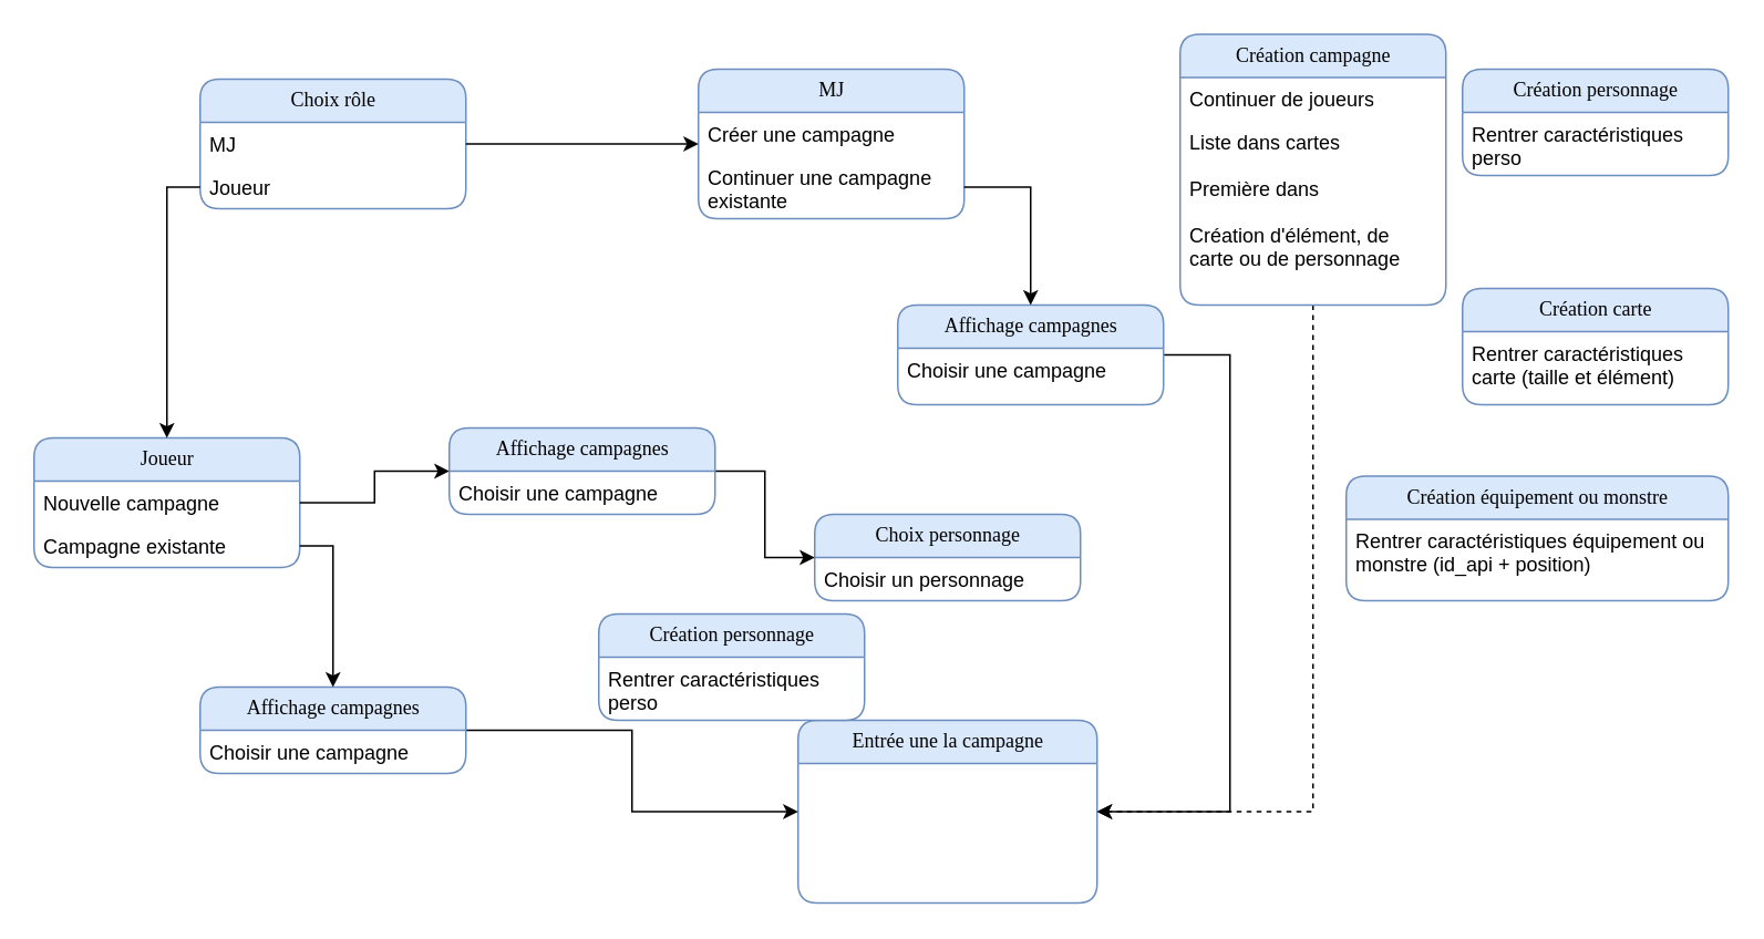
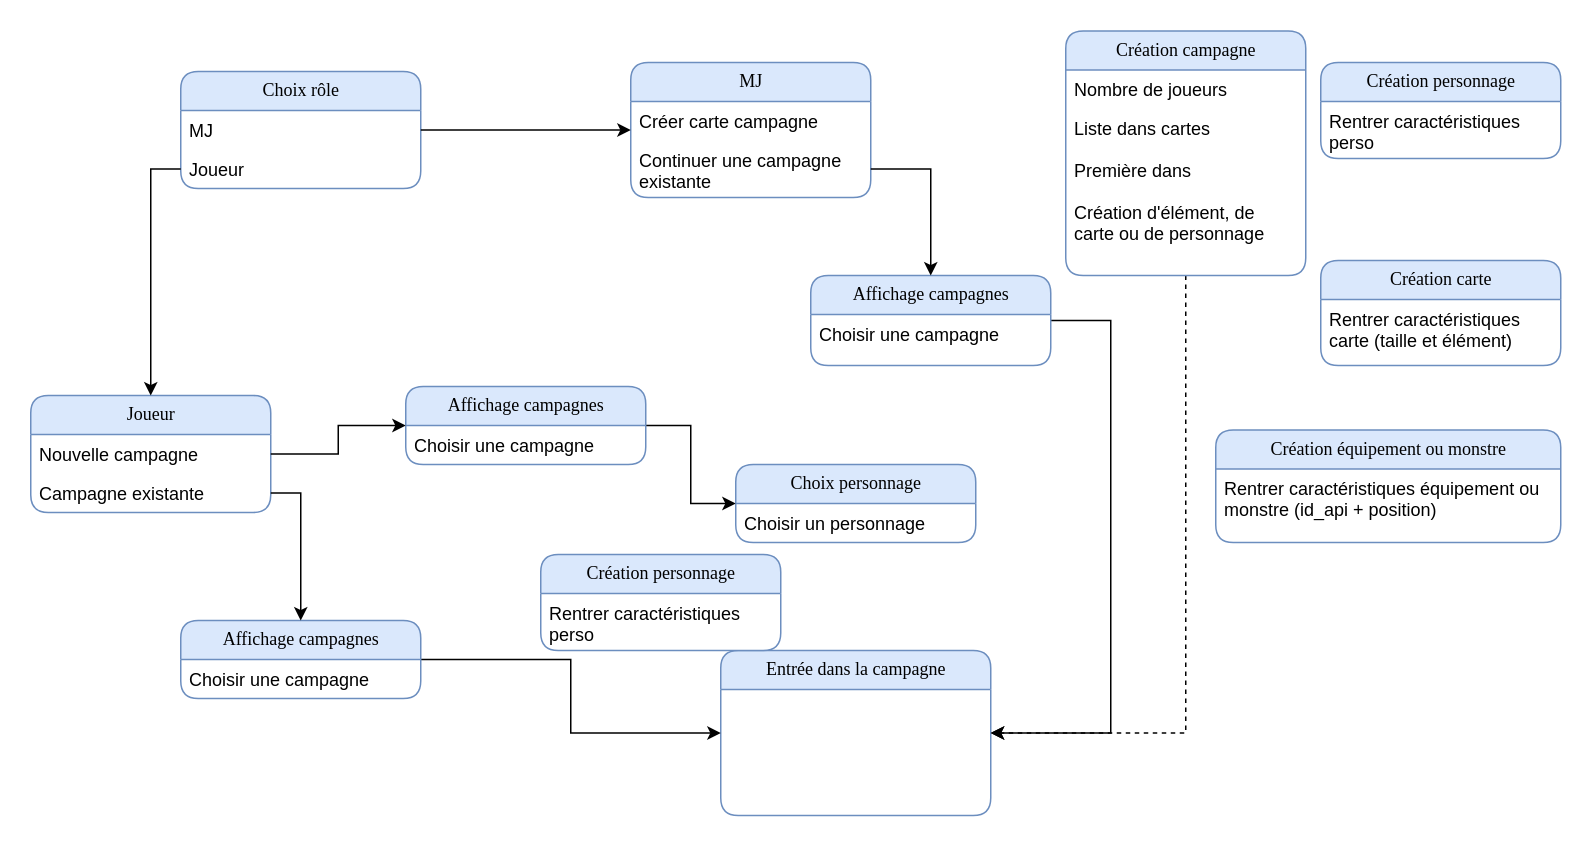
- <mxCell id="21" value="Continuer de joueurs" style="text;html=1;strokeColor=none;fillColor=none;spacingLeft=4;spacingRight=4;whiteSpace=wrap;overflow=hidden;rotatable=0;points=[[0,0.5],[1,0.5]];portConstraint=eastwest;" parent="20" vertex="1"><mxGeometry y="26" width="160" height="26" as="geometry" /></mxCell>
+ <mxCell id="21" value="Nombre de joueurs" style="text;html=1;strokeColor=none;fillColor=none;spacingLeft=4;spacingRight=4;whiteSpace=wrap;overflow=hidden;rotatable=0;points=[[0,0.5],[1,0.5]];portConstraint=eastwest;" parent="20" vertex="1"><mxGeometry y="26" width="160" height="26" as="geometry" /></mxCell>
- <mxCell id="6" value="Créer une campagne" style="text;html=1;strokeColor=none;fillColor=none;spacingLeft=4;spacingRight=4;whiteSpace=wrap;overflow=hidden;rotatable=0;points=[[0,0.5],[1,0.5]];portConstraint=eastwest;" parent="5" vertex="1"><mxGeometry y="26" width="160" height="26" as="geometry" /></mxCell>
+ <mxCell id="6" value="Créer carte campagne" style="text;html=1;strokeColor=none;fillColor=none;spacingLeft=4;spacingRight=4;whiteSpace=wrap;overflow=hidden;rotatable=0;points=[[0,0.5],[1,0.5]];portConstraint=eastwest;" parent="5" vertex="1"><mxGeometry y="26" width="160" height="26" as="geometry" /></mxCell>
- <mxCell id="16" value="Entrée une la campagne" style="swimlane;html=1;fontStyle=0;childLayout=stackLayout;horizontal=1;startSize=26;fillColor=#dae8fc;horizontalStack=0;resizeParent=1;resizeLast=0;collapsible=1;marginBottom=0;swimlaneFillColor=#ffffff;align=center;rounded=1;shadow=0;comic=0;labelBackgroundColor=none;strokeWidth=1;fontFamily=Verdana;fontSize=12;strokeColor=#6c8ebf;" parent="1" vertex="1"><mxGeometry x="480" y="433" width="180" height="110" as="geometry" /></mxCell>
+ <mxCell id="16" value="Entrée dans la campagne" style="swimlane;html=1;fontStyle=0;childLayout=stackLayout;horizontal=1;startSize=26;fillColor=#dae8fc;horizontalStack=0;resizeParent=1;resizeLast=0;collapsible=1;marginBottom=0;swimlaneFillColor=#ffffff;align=center;rounded=1;shadow=0;comic=0;labelBackgroundColor=none;strokeWidth=1;fontFamily=Verdana;fontSize=12;strokeColor=#6c8ebf;" parent="1" vertex="1"><mxGeometry x="480" y="433" width="180" height="110" as="geometry" /></mxCell>
